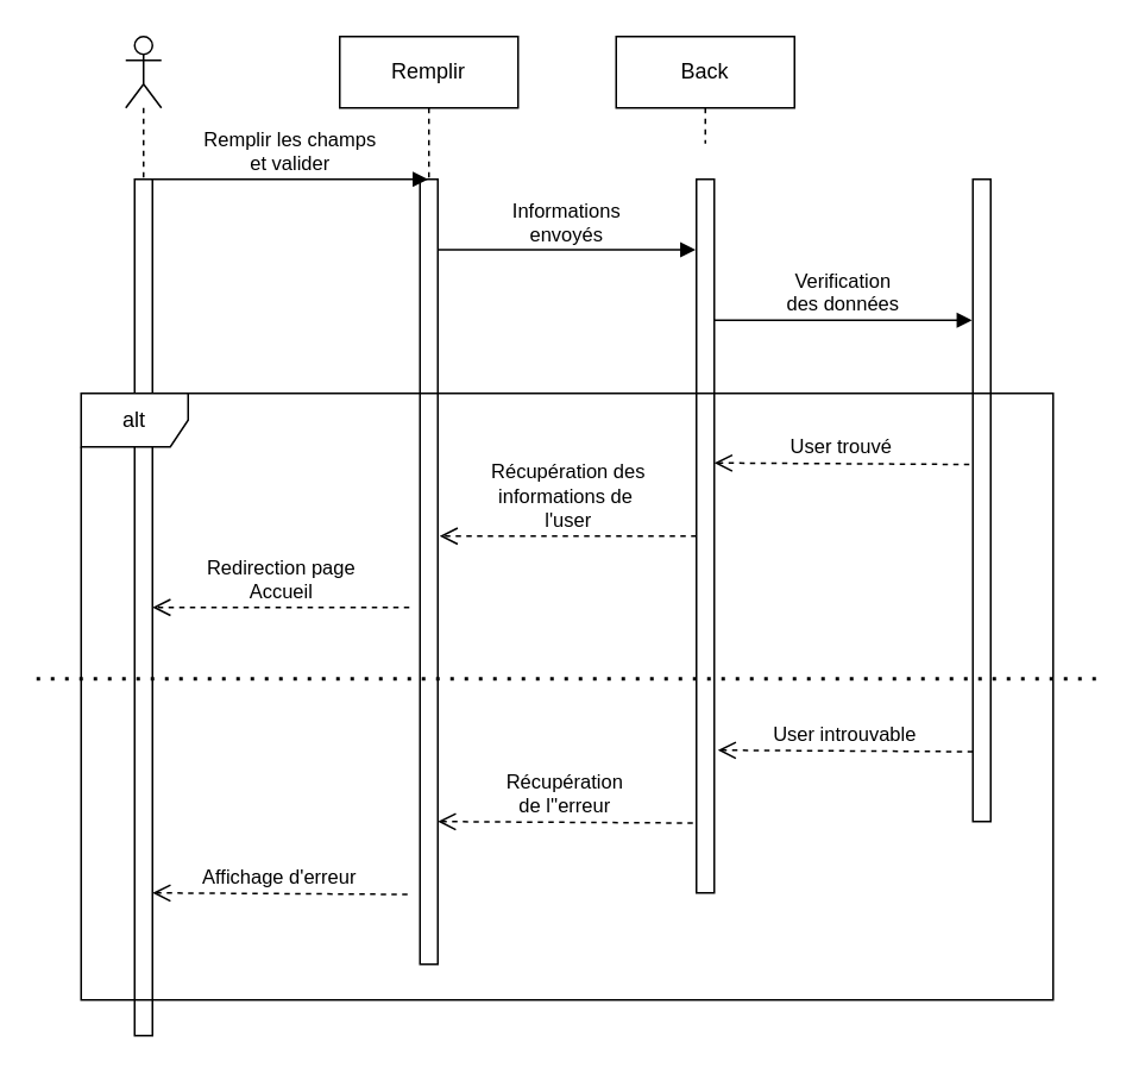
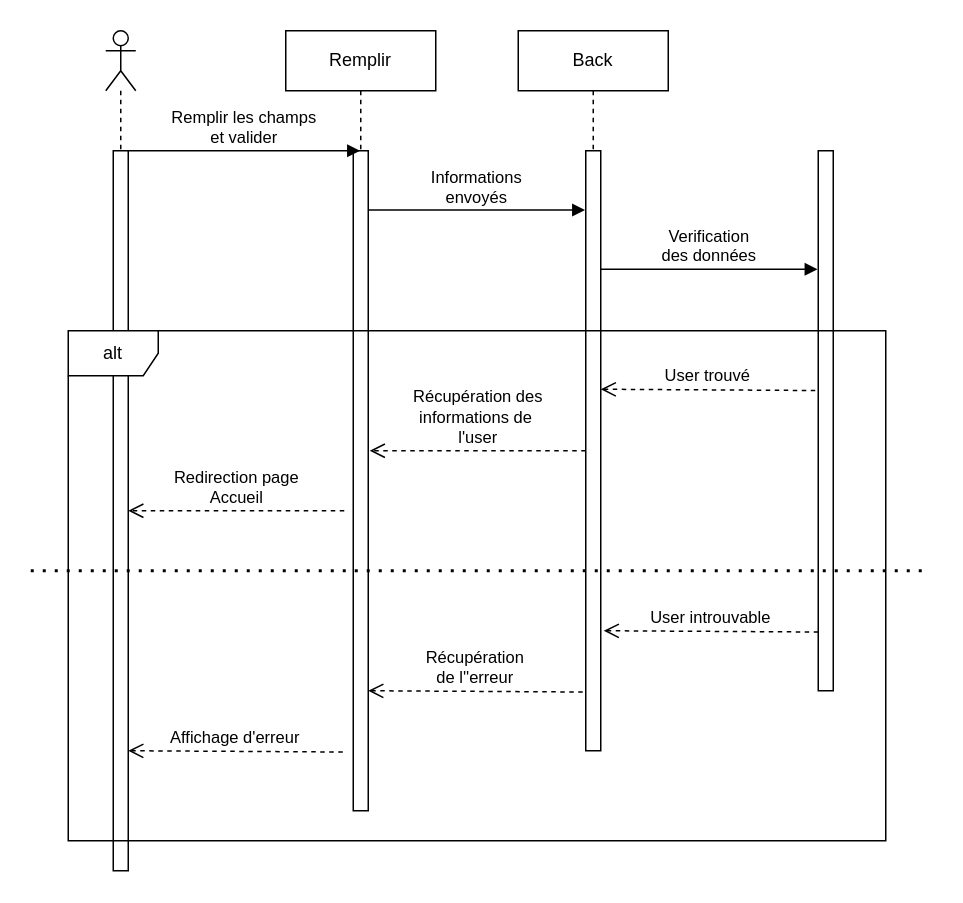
- <mxCell id="2" value="Back" style="shape=umlLifeline;perimeter=lifelinePerimeter;whiteSpace=wrap;html=1;container=1;collapsible=0;recursiveResize=0;outlineConnect=0;" vertex="1" parent="1"><mxGeometry x="345" y="20" width="100" height="60" as="geometry" /></mxCell>
+ <mxCell id="2" value="Back" style="shape=umlLifeline;perimeter=lifelinePerimeter;whiteSpace=wrap;html=1;container=1;collapsible=0;recursiveResize=0;outlineConnect=0;" vertex="1" parent="1"><mxGeometry x="345" y="20" width="100" height="80" as="geometry" /></mxCell>
